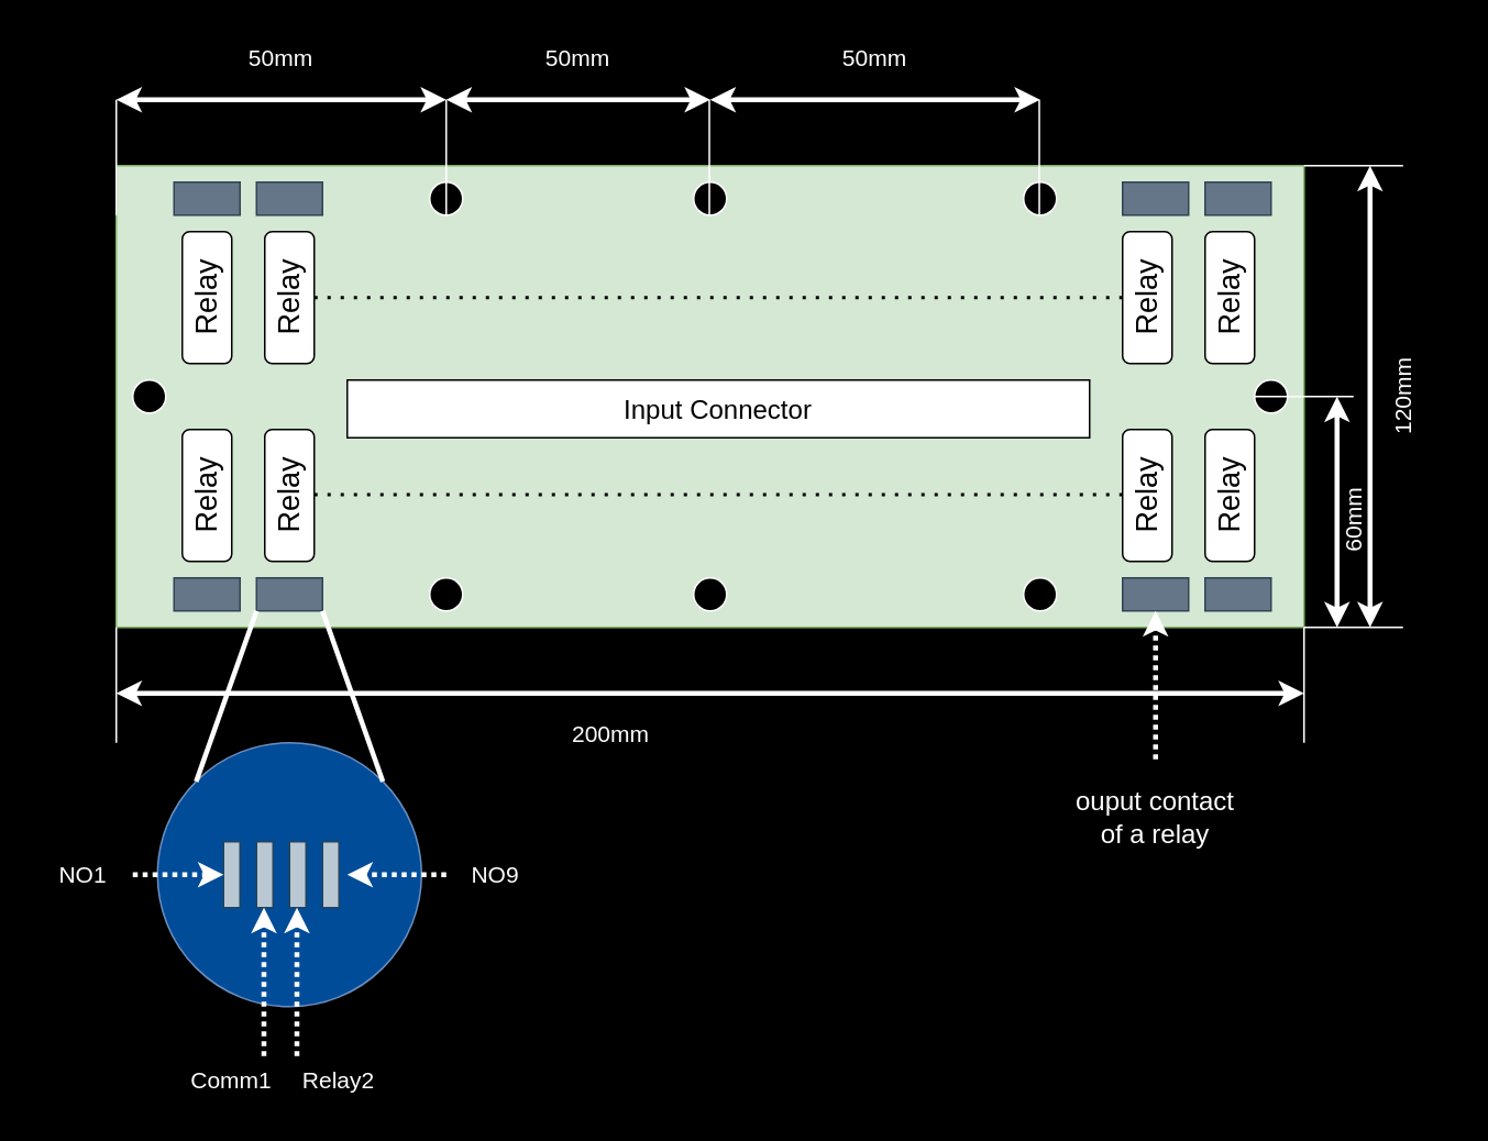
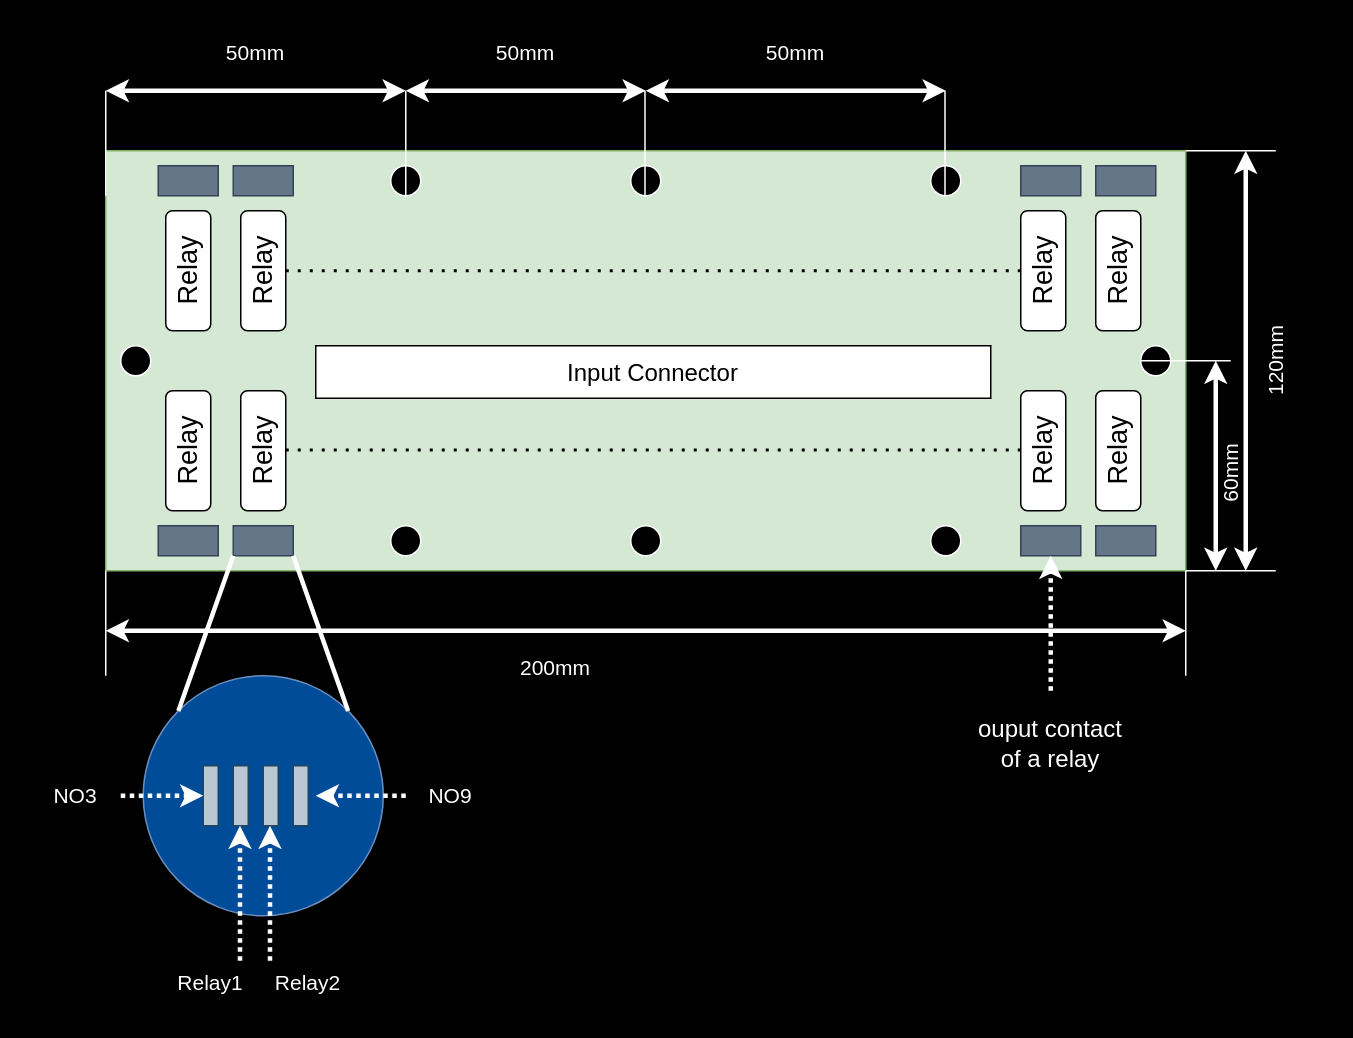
- <mxCell id="68" value="&lt;span style=&quot;color: rgb(255, 255, 255); font-size: 14px;&quot;&gt;NO1&lt;/span&gt;" style="text;html=1;align=center;verticalAlign=middle;whiteSpace=wrap;rounded=0;" vertex="1" parent="1"><mxGeometry x="20" y="515" width="60" height="30" as="geometry" /></mxCell>
+ <mxCell id="68" value="&lt;span style=&quot;color: rgb(255, 255, 255); font-size: 14px;&quot;&gt;NO3&lt;/span&gt;" style="text;html=1;align=center;verticalAlign=middle;whiteSpace=wrap;rounded=0;" vertex="1" parent="1"><mxGeometry x="20" y="515" width="60" height="30" as="geometry" /></mxCell>
- <mxCell id="69" value="&lt;span style=&quot;color: rgb(255, 255, 255); font-size: 14px;&quot;&gt;Comm1&lt;/span&gt;" style="text;html=1;align=center;verticalAlign=middle;whiteSpace=wrap;rounded=0;" vertex="1" parent="1"><mxGeometry x="110" y="640" width="60" height="30" as="geometry" /></mxCell>
+ <mxCell id="69" value="&lt;span style=&quot;color: rgb(255, 255, 255); font-size: 14px;&quot;&gt;Relay1&lt;/span&gt;" style="text;html=1;align=center;verticalAlign=middle;whiteSpace=wrap;rounded=0;" vertex="1" parent="1"><mxGeometry x="110" y="640" width="60" height="30" as="geometry" /></mxCell>
